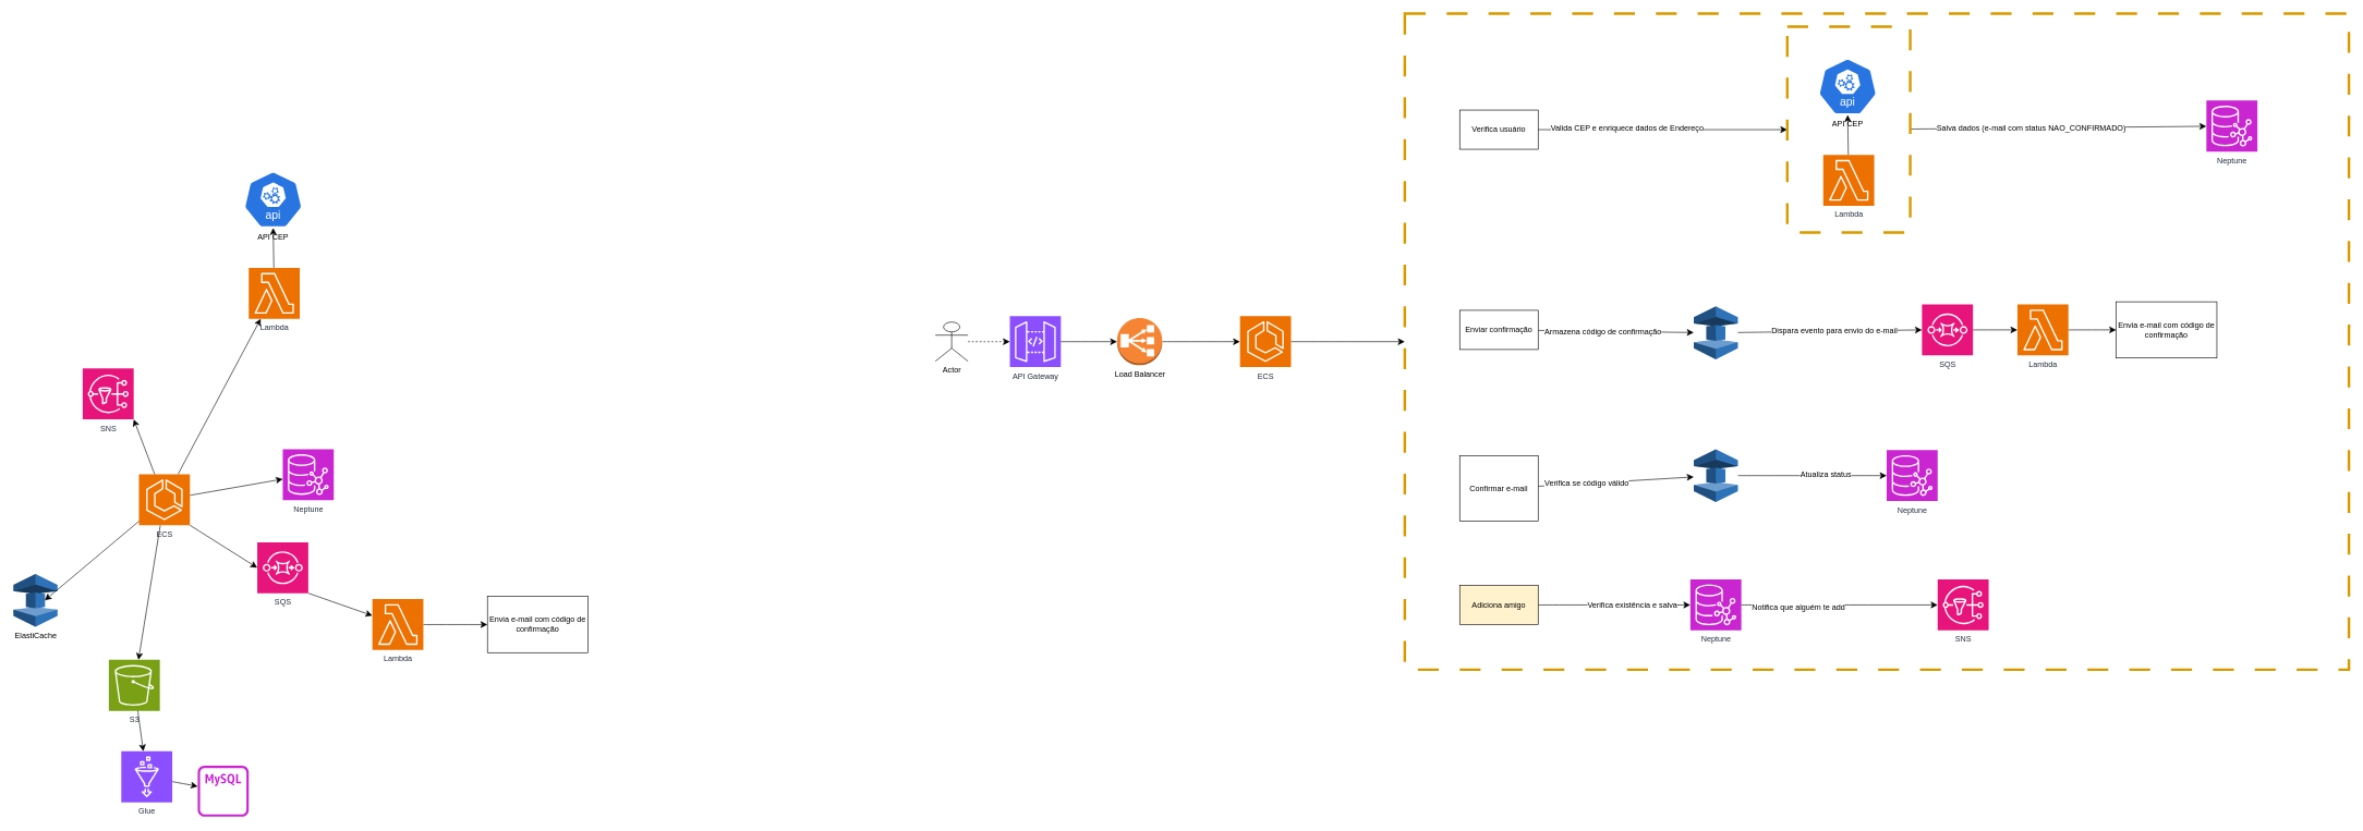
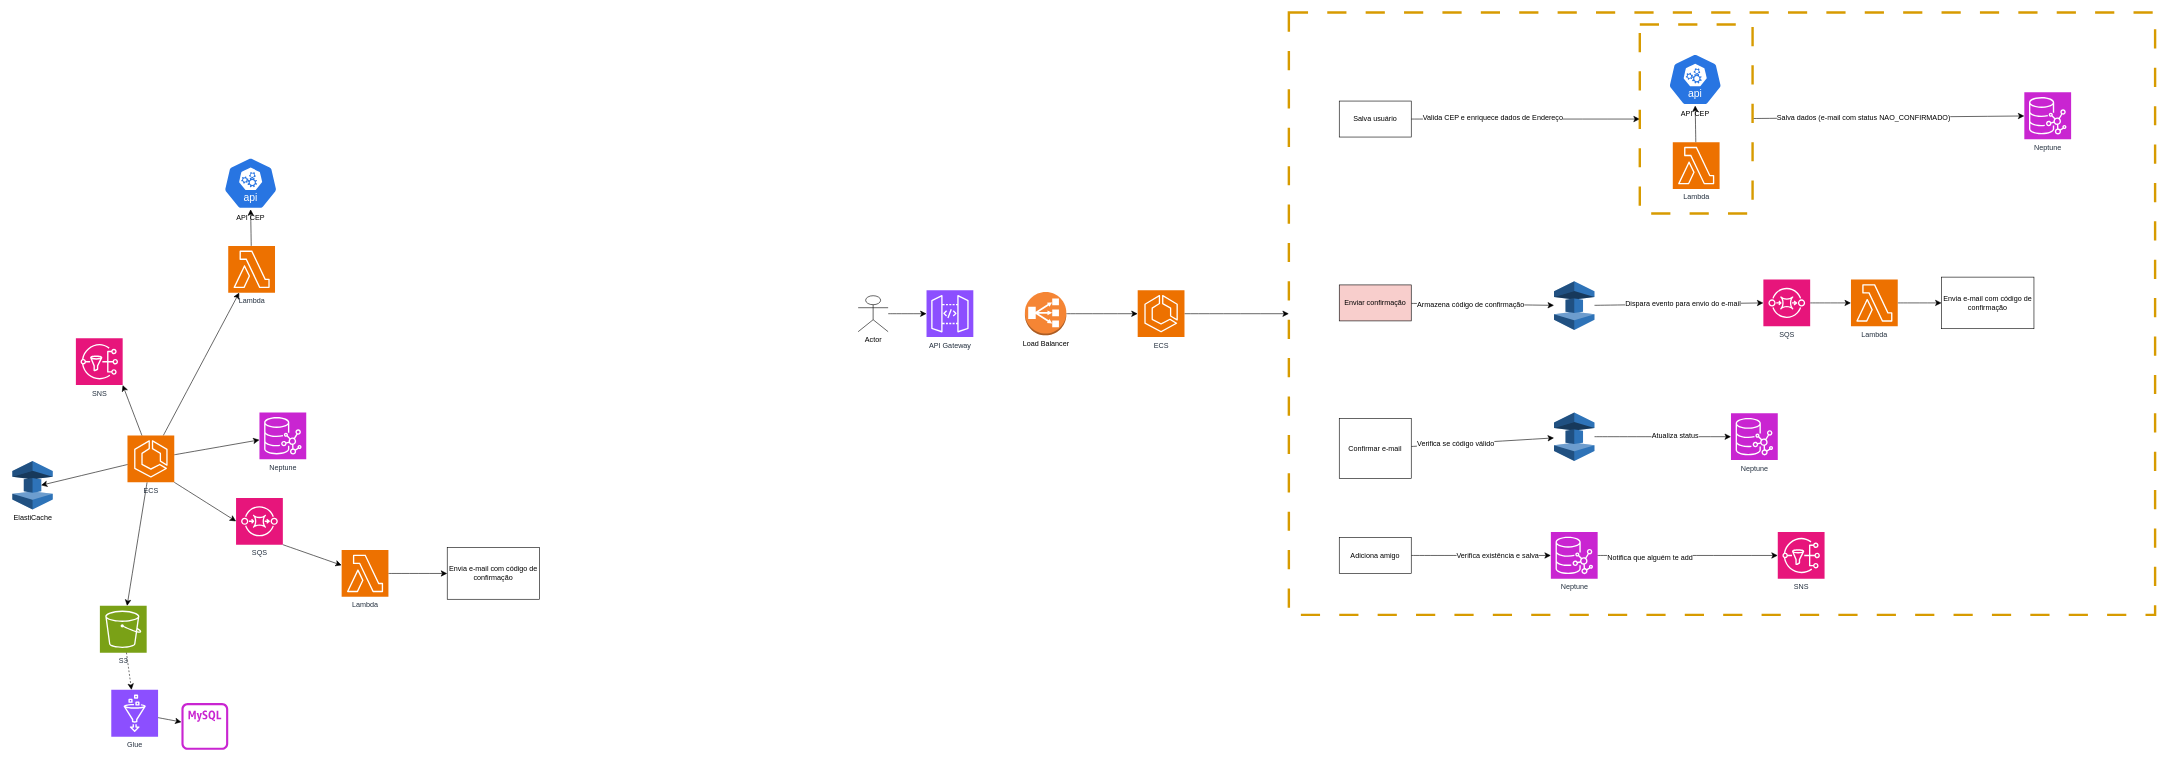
- <mxCell id="31" value="Verifica usuário" style="rounded=0;whiteSpace=wrap;html=1;" vertex="1" parent="1"><mxGeometry x="2232" y="167.5" width="120" height="60" as="geometry" /></mxCell>
+ <mxCell id="31" value="Salva usuário" style="rounded=0;whiteSpace=wrap;html=1;" vertex="1" parent="1"><mxGeometry x="2232" y="167.5" width="120" height="60" as="geometry" /></mxCell>
- <mxCell id="46" value="Enviar confirmação" style="rounded=0;whiteSpace=wrap;html=1;" vertex="1" parent="1"><mxGeometry x="2232" y="474" width="120" height="60" as="geometry" /></mxCell>
+ <mxCell id="46" value="Enviar confirmação" style="rounded=0;whiteSpace=wrap;html=1;fillColor=#f8cecc;" vertex="1" parent="1"><mxGeometry x="2232" y="474" width="120" height="60" as="geometry" /></mxCell>
- <mxCell id="21" style="edgeStyle=none;curved=1;rounded=0;orthogonalLoop=1;jettySize=auto;html=1;fontSize=12;startSize=8;endSize=8;dashed=1;" edge="1" parent="1" source="22" target="25"><mxGeometry relative="1" as="geometry" /></mxCell>
+ <mxCell id="21" style="edgeStyle=none;curved=1;rounded=0;orthogonalLoop=1;jettySize=auto;html=1;fontSize=12;startSize=8;endSize=8;" edge="1" parent="1" source="22" target="25"><mxGeometry relative="1" as="geometry" /></mxCell>
- <mxCell id="28" style="edgeStyle=none;curved=1;rounded=0;orthogonalLoop=1;jettySize=auto;html=1;entryX=0;entryY=0.5;entryDx=0;entryDy=0;entryPerimeter=0;fontSize=12;startSize=8;endSize=8;" edge="1" parent="1" source="25" target="27"><mxGeometry relative="1" as="geometry" /></mxCell>
- <mxCell id="59" value="ElastiCache" style="outlineConnect=0;dashed=0;verticalLabelPosition=bottom;verticalAlign=top;align=center;html=1;shape=mxgraph.aws3.elasticache;fillColor=#2E73B8;gradientColor=none;" vertex="1" parent="1"><mxGeometry x="20" y="877.5" width="67.5" height="81" as="geometry" /></mxCell>
+ <mxCell id="59" value="ElastiCache" style="outlineConnect=0;dashed=0;verticalLabelPosition=bottom;verticalAlign=top;align=center;html=1;shape=mxgraph.aws3.elasticache;fillColor=#2E73B8;gradientColor=none;" vertex="1" parent="1"><mxGeometry x="20" y="767.5" width="67.5" height="81" as="geometry" /></mxCell>
- <mxCell id="63" value="Adiciona amigo" style="rounded=0;whiteSpace=wrap;html=1;fillColor=#fff2cc;" vertex="1" parent="1"><mxGeometry x="2232" y="895" width="120" height="60" as="geometry" /></mxCell>
+ <mxCell id="63" value="Adiciona amigo" style="rounded=0;whiteSpace=wrap;html=1;" vertex="1" parent="1"><mxGeometry x="2232" y="895" width="120" height="60" as="geometry" /></mxCell>
- <mxCell id="18" style="edgeStyle=none;curved=1;rounded=0;orthogonalLoop=1;jettySize=auto;html=1;fontSize=12;startSize=8;endSize=8;" edge="1" parent="1" source="7" target="12"><mxGeometry relative="1" as="geometry"><mxPoint x="214" y="1218" as="sourcePoint" /></mxGeometry></mxCell>
+ <mxCell id="18" style="edgeStyle=none;curved=1;rounded=0;orthogonalLoop=1;jettySize=auto;html=1;fontSize=12;startSize=8;endSize=8;dashed=1;" edge="1" parent="1" source="7" target="12"><mxGeometry relative="1" as="geometry"><mxPoint x="214" y="1218" as="sourcePoint" /></mxGeometry></mxCell>
